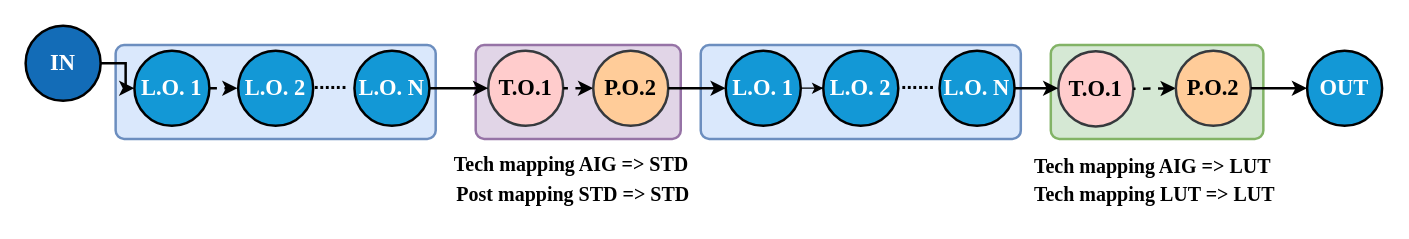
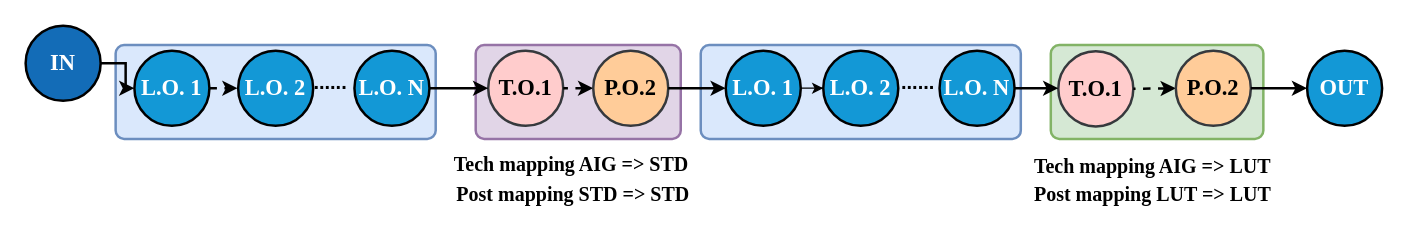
- <mxCell id="16" value="&lt;p style=&quot;language:zh-CN;margin-top:0pt;margin-bottom:0pt;margin-left:0in;&lt;br/&gt;text-align:center;direction:ltr;unicode-bidi:embed;mso-line-break-override:&lt;br/&gt;none;word-break:normal;punctuation-wrap:hanging&quot;&gt;&lt;span style=&quot;font-size:12.0pt;&lt;br/&gt;font-family:&amp;quot;Times New Roman&amp;quot;;mso-ascii-font-family:&amp;quot;Times New Roman&amp;quot;;&lt;br/&gt;mso-fareast-font-family:等线;mso-bidi-font-family:&amp;quot;Times New Roman&amp;quot;;mso-fareast-theme-font:&lt;br/&gt;minor-fareast;color:black;mso-color-index:1;mso-font-kerning:12.0pt;language:&lt;br/&gt;en-US;font-weight:bold;mso-style-textfill-type:solid;mso-style-textfill-fill-themecolor:&lt;br/&gt;text1;mso-style-textfill-fill-color:black;mso-style-textfill-fill-alpha:100.0%&quot;&gt;&lt;font face=&quot;Times New Roman&quot;&gt;Tech mapping LUT =&amp;gt; LUT&lt;/font&gt;&lt;/span&gt;&lt;/p&gt;" style="text;whiteSpace=wrap;html=1;" parent="1" vertex="1"><mxGeometry x="825" y="139" width="200" height="30" as="geometry" /></mxCell>
+ <mxCell id="16" value="&lt;p style=&quot;language:zh-CN;margin-top:0pt;margin-bottom:0pt;margin-left:0in;&lt;br/&gt;text-align:center;direction:ltr;unicode-bidi:embed;mso-line-break-override:&lt;br/&gt;none;word-break:normal;punctuation-wrap:hanging&quot;&gt;&lt;span style=&quot;font-size:12.0pt;&lt;br/&gt;font-family:&amp;quot;Times New Roman&amp;quot;;mso-ascii-font-family:&amp;quot;Times New Roman&amp;quot;;&lt;br/&gt;mso-fareast-font-family:等线;mso-bidi-font-family:&amp;quot;Times New Roman&amp;quot;;mso-fareast-theme-font:&lt;br/&gt;minor-fareast;color:black;mso-color-index:1;mso-font-kerning:12.0pt;language:&lt;br/&gt;en-US;font-weight:bold;mso-style-textfill-type:solid;mso-style-textfill-fill-themecolor:&lt;br/&gt;text1;mso-style-textfill-fill-color:black;mso-style-textfill-fill-alpha:100.0%&quot;&gt;&lt;font face=&quot;Times New Roman&quot;&gt;Post mapping LUT =&amp;gt; LUT&lt;/font&gt;&lt;/span&gt;&lt;/p&gt;" style="text;whiteSpace=wrap;html=1;" parent="1" vertex="1"><mxGeometry x="825" y="139" width="200" height="30" as="geometry" /></mxCell>
